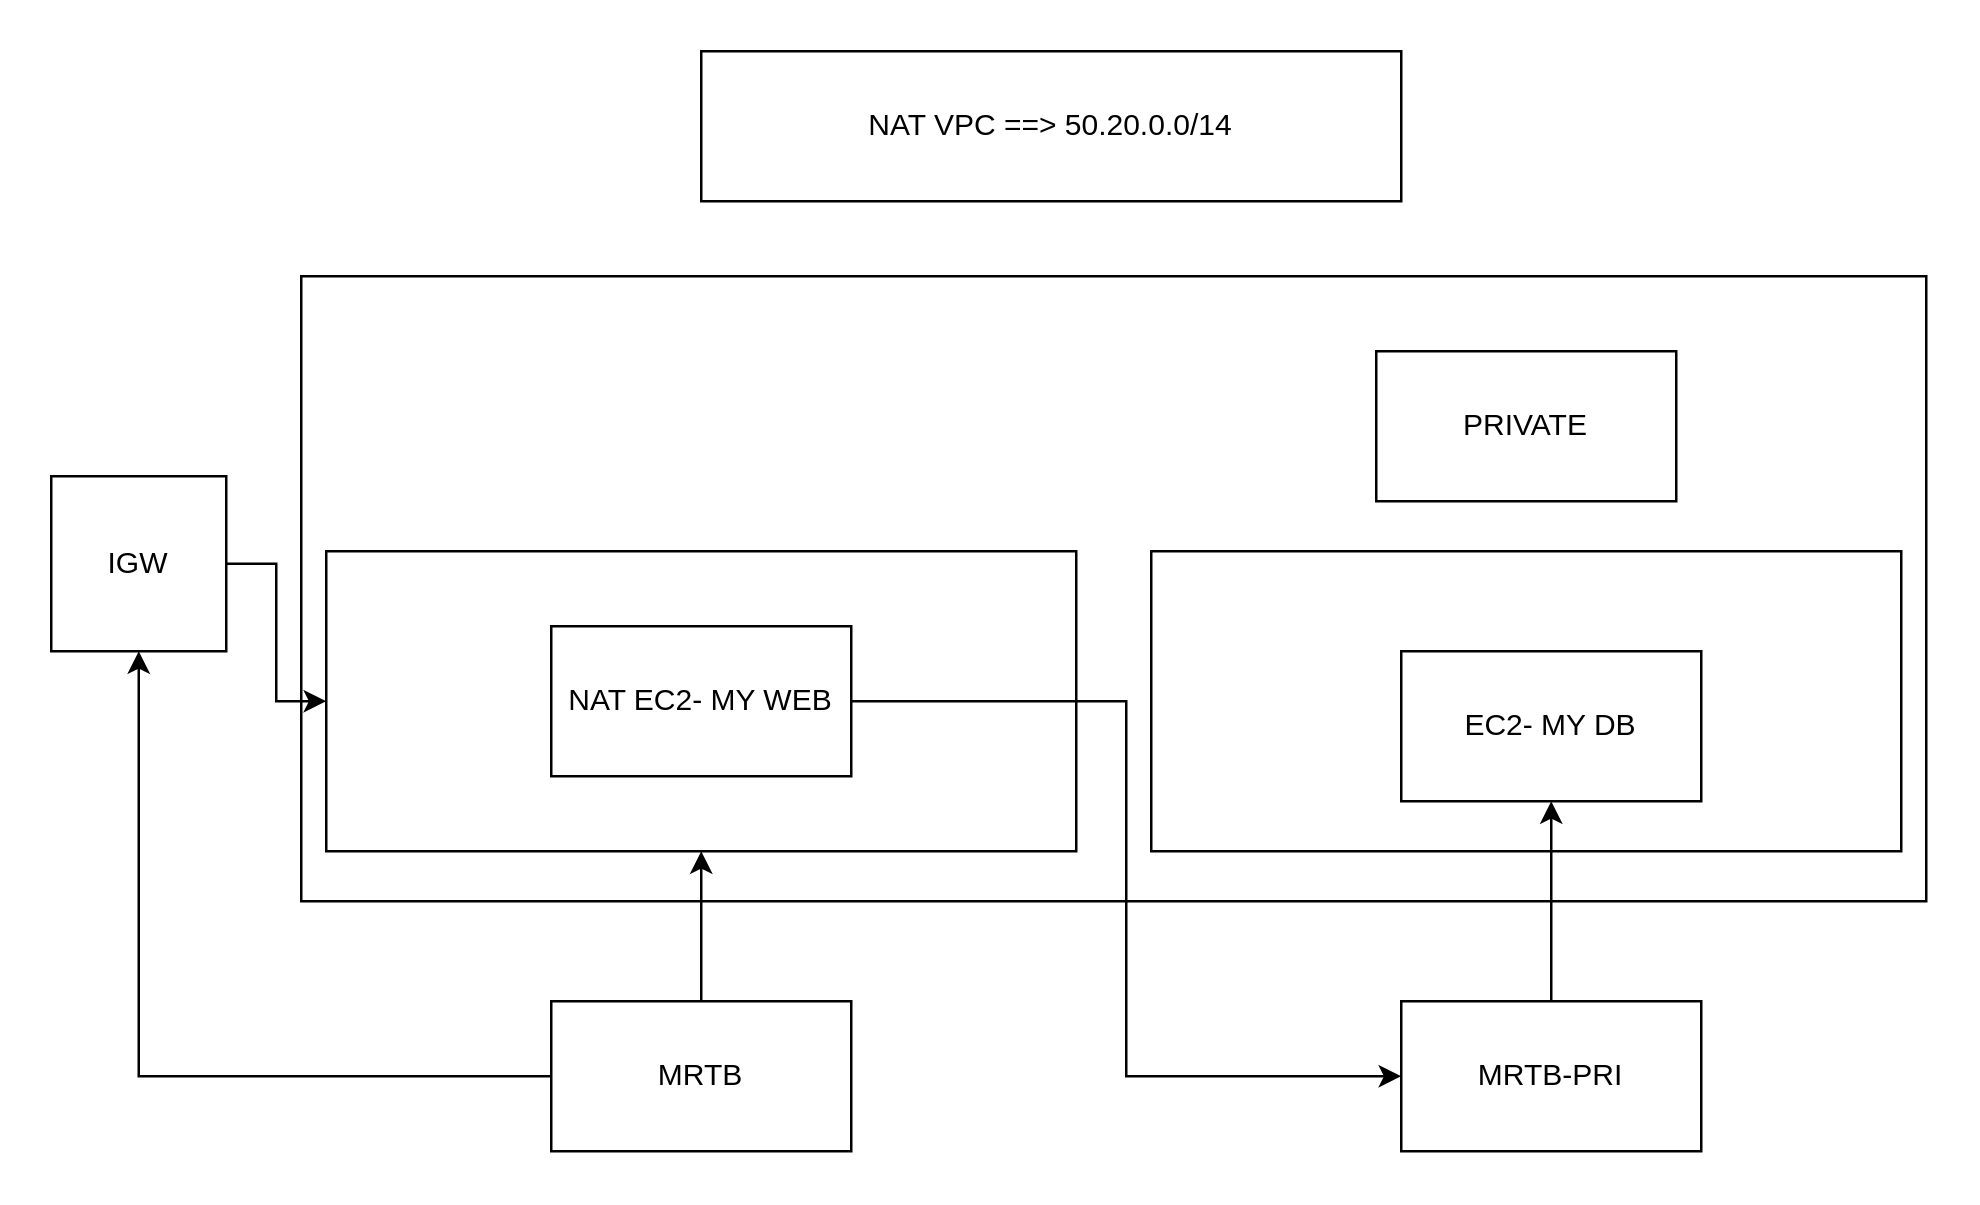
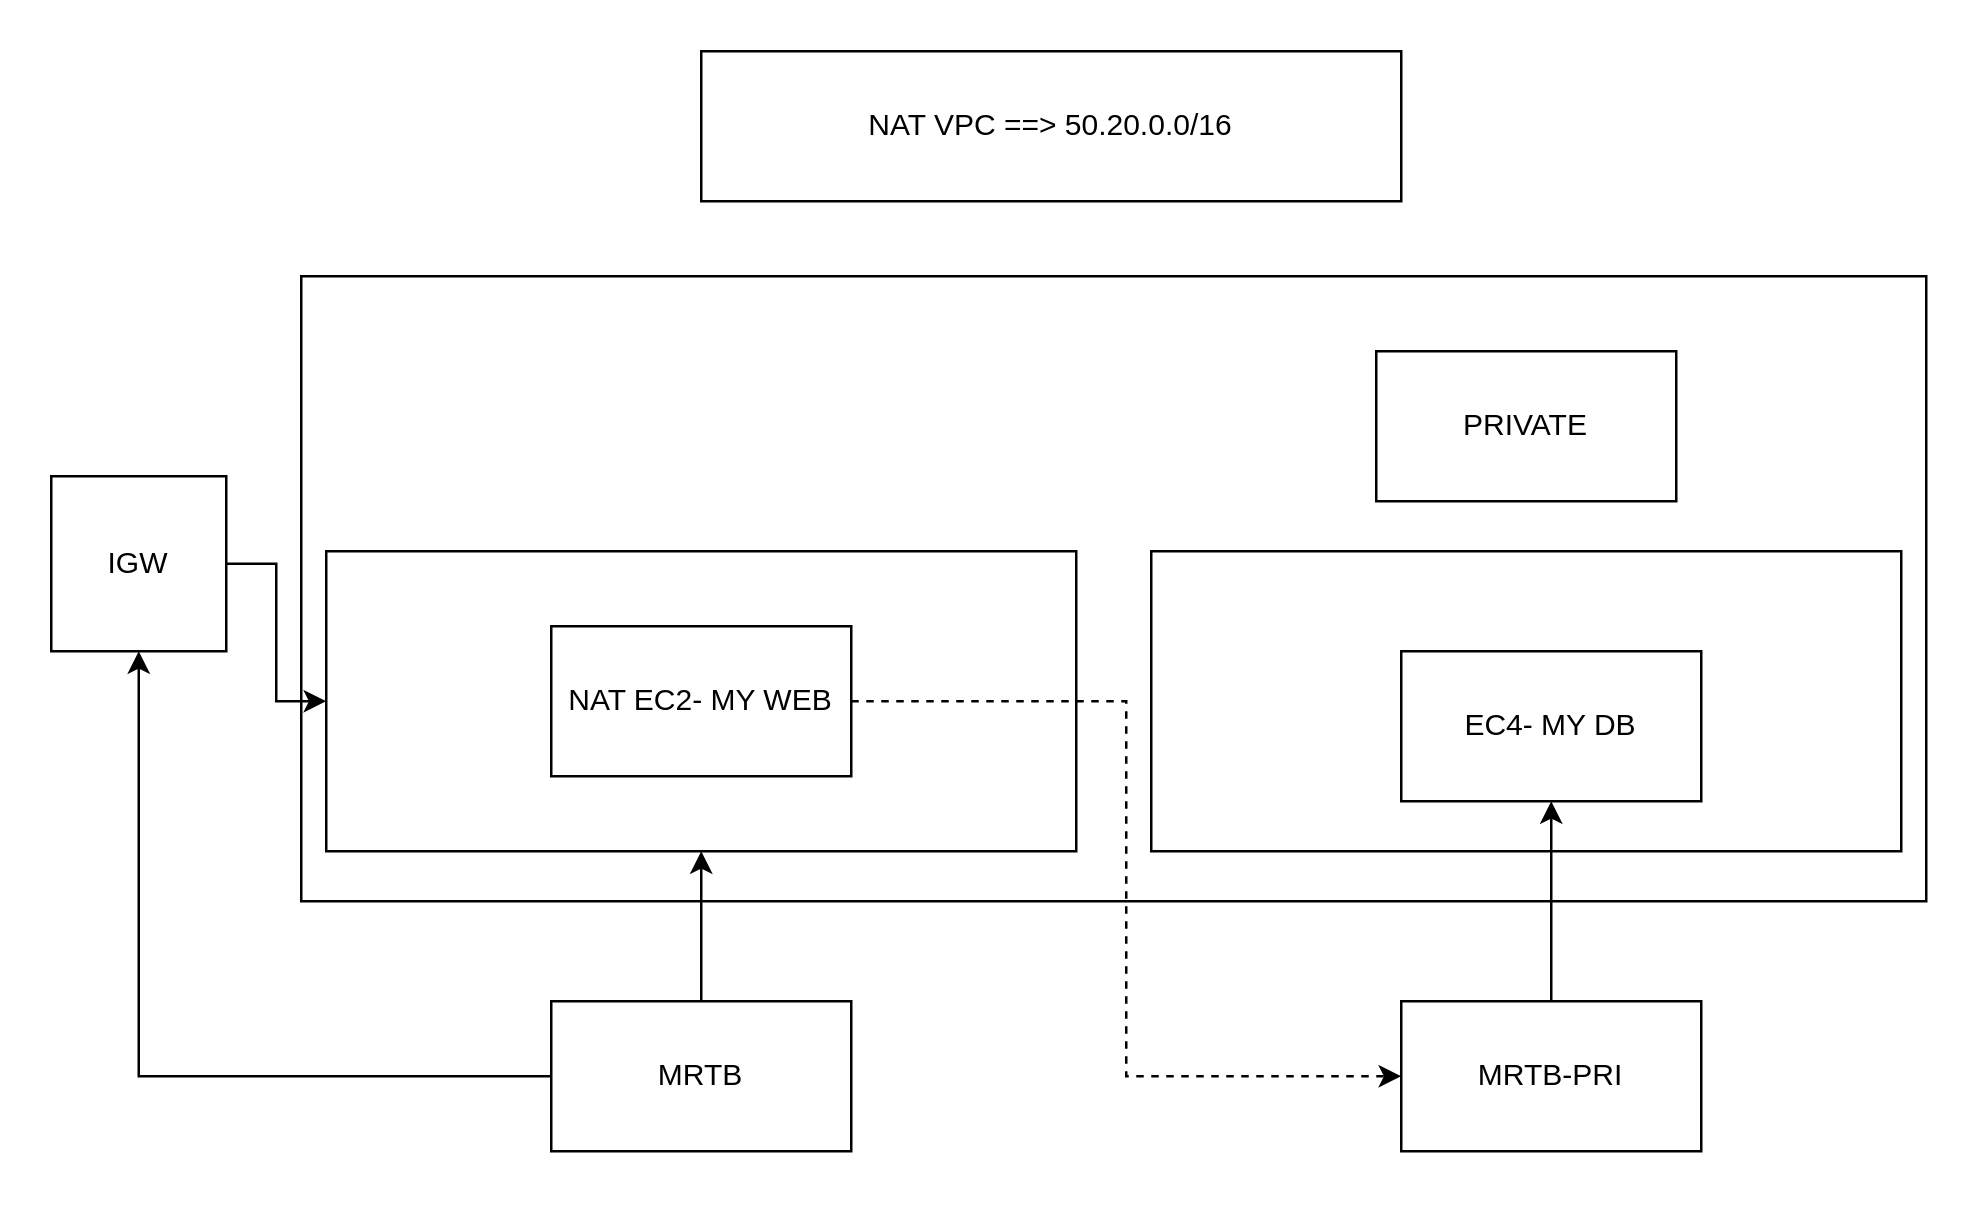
- <mxCell id="2" value="NAT VPC ==&amp;gt; 50.20.0.0/14" style="rounded=0;whiteSpace=wrap;html=1;" parent="1" vertex="1"><mxGeometry x="280" y="20" width="280" height="60" as="geometry" /></mxCell>
+ <mxCell id="2" value="NAT VPC ==&amp;gt; 50.20.0.0/16" style="rounded=0;whiteSpace=wrap;html=1;" parent="1" vertex="1"><mxGeometry x="280" y="20" width="280" height="60" as="geometry" /></mxCell>
- <mxCell id="16" value="EC2- MY DB" style="rounded=0;whiteSpace=wrap;html=1;" parent="1" vertex="1"><mxGeometry x="560" y="260" width="120" height="60" as="geometry" /></mxCell>
+ <mxCell id="16" value="EC4- MY DB" style="rounded=0;whiteSpace=wrap;html=1;" parent="1" vertex="1"><mxGeometry x="560" y="260" width="120" height="60" as="geometry" /></mxCell>
- <mxCell id="14" style="edgeStyle=orthogonalEdgeStyle;rounded=0;orthogonalLoop=1;jettySize=auto;html=1;entryX=0;entryY=0.5;entryDx=0;entryDy=0;" parent="1" source="15" target="13" edge="1"><mxGeometry relative="1" as="geometry" /></mxCell>
+ <mxCell id="14" style="edgeStyle=orthogonalEdgeStyle;rounded=0;orthogonalLoop=1;jettySize=auto;html=1;entryX=0;entryY=0.5;entryDx=0;entryDy=0;dashed=1;" parent="1" source="15" target="13" edge="1"><mxGeometry relative="1" as="geometry" /></mxCell>
